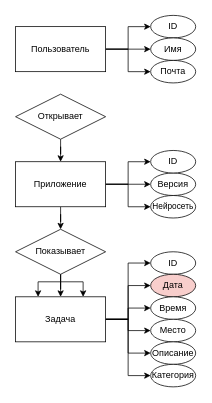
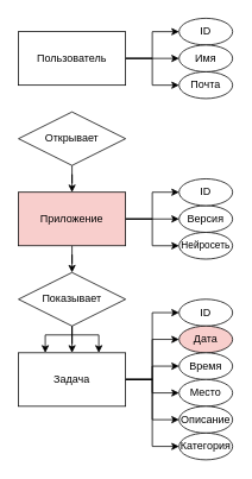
- <mxCell id="17" value="Приложение" style="rounded=0;whiteSpace=wrap;html=1;" vertex="1" parent="1"><mxGeometry x="20" y="215" width="120" height="60" as="geometry" /></mxCell>
+ <mxCell id="17" value="Приложение" style="rounded=0;whiteSpace=wrap;html=1;fillColor=#f8cecc;" vertex="1" parent="1"><mxGeometry x="20" y="215" width="120" height="60" as="geometry" /></mxCell>
